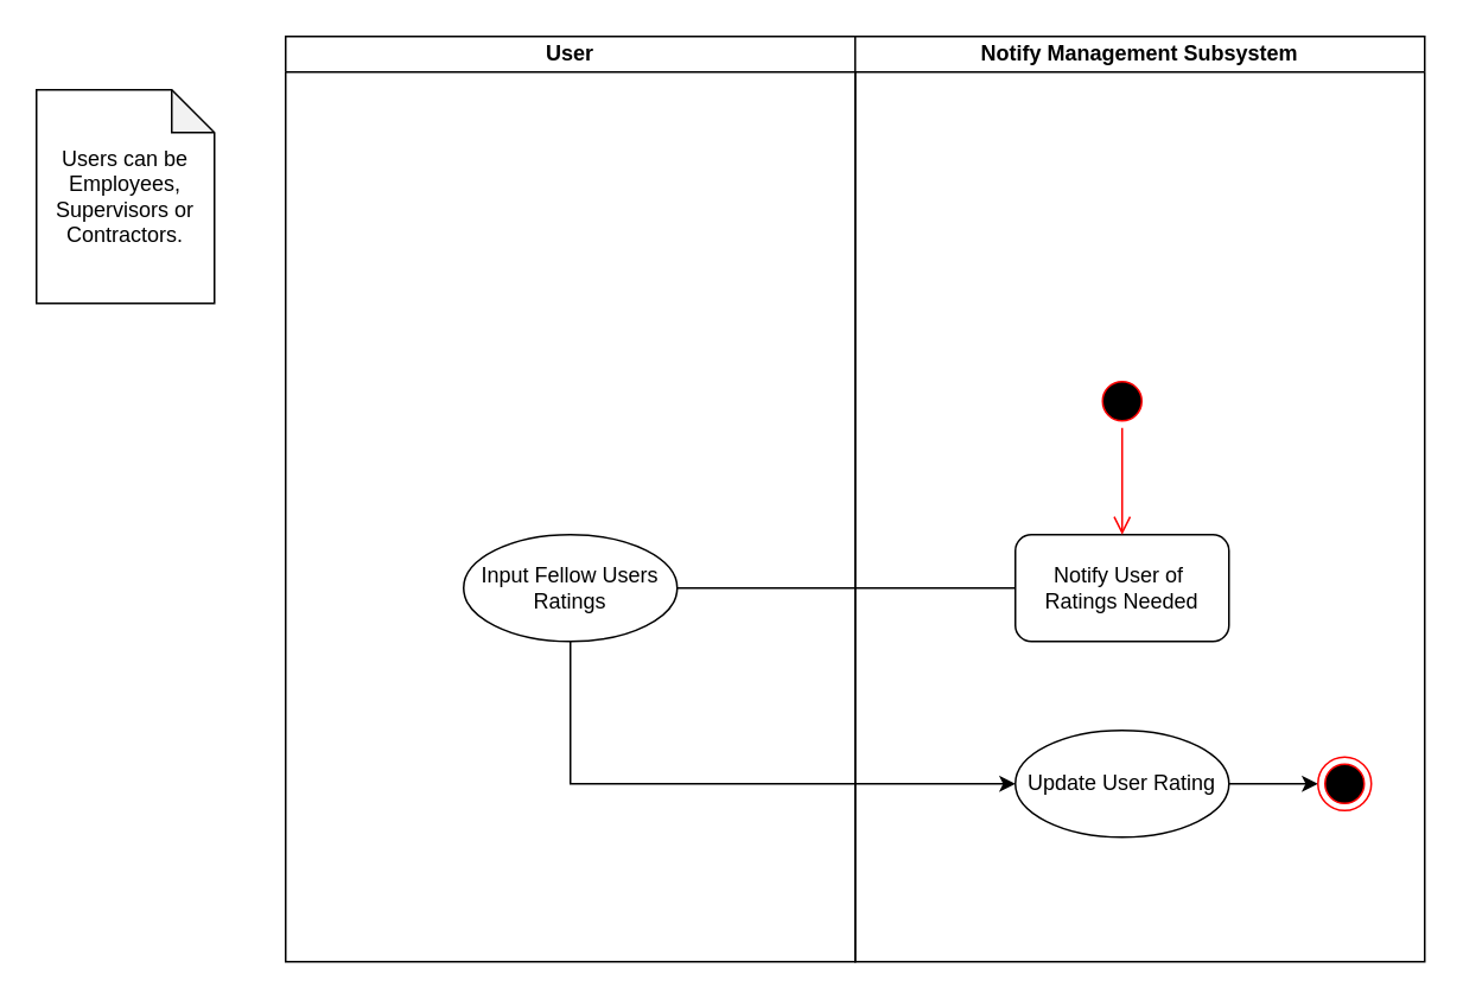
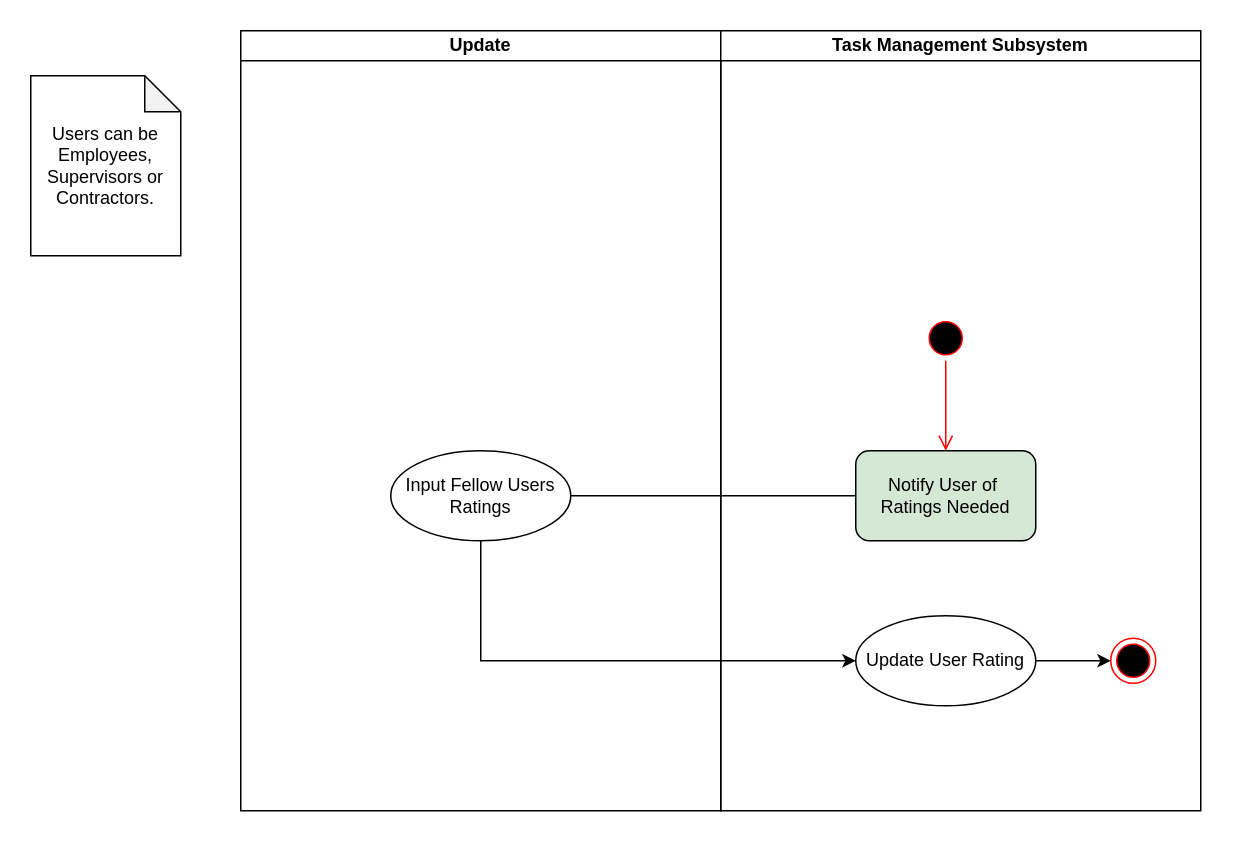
- <mxCell id="2" value="User" style="swimlane;startSize=20;whiteSpace=wrap;html=1;" parent="1" vertex="1"><mxGeometry x="160" y="20" width="320" height="520" as="geometry" /></mxCell>
+ <mxCell id="2" value="Update" style="swimlane;startSize=20;whiteSpace=wrap;html=1;" parent="1" vertex="1"><mxGeometry x="160" y="20" width="320" height="520" as="geometry" /></mxCell>
- <mxCell id="4" value="Notify Management Subsystem" style="swimlane;startSize=20;whiteSpace=wrap;html=1;" parent="1" vertex="1"><mxGeometry x="480" y="20" width="320" height="520" as="geometry" /></mxCell>
+ <mxCell id="4" value="Task Management Subsystem" style="swimlane;startSize=20;whiteSpace=wrap;html=1;" parent="1" vertex="1"><mxGeometry x="480" y="20" width="320" height="520" as="geometry" /></mxCell>
- <mxCell id="5" value="Notify User of&amp;nbsp; Ratings Needed" style="rounded=1;whiteSpace=wrap;html=1;" parent="4" vertex="1"><mxGeometry x="90" y="280" width="120" height="60" as="geometry" /></mxCell>
+ <mxCell id="5" value="Notify User of&amp;nbsp; Ratings Needed" style="rounded=1;whiteSpace=wrap;html=1;fillColor=#d5e8d4;" parent="4" vertex="1"><mxGeometry x="90" y="280" width="120" height="60" as="geometry" /></mxCell>
